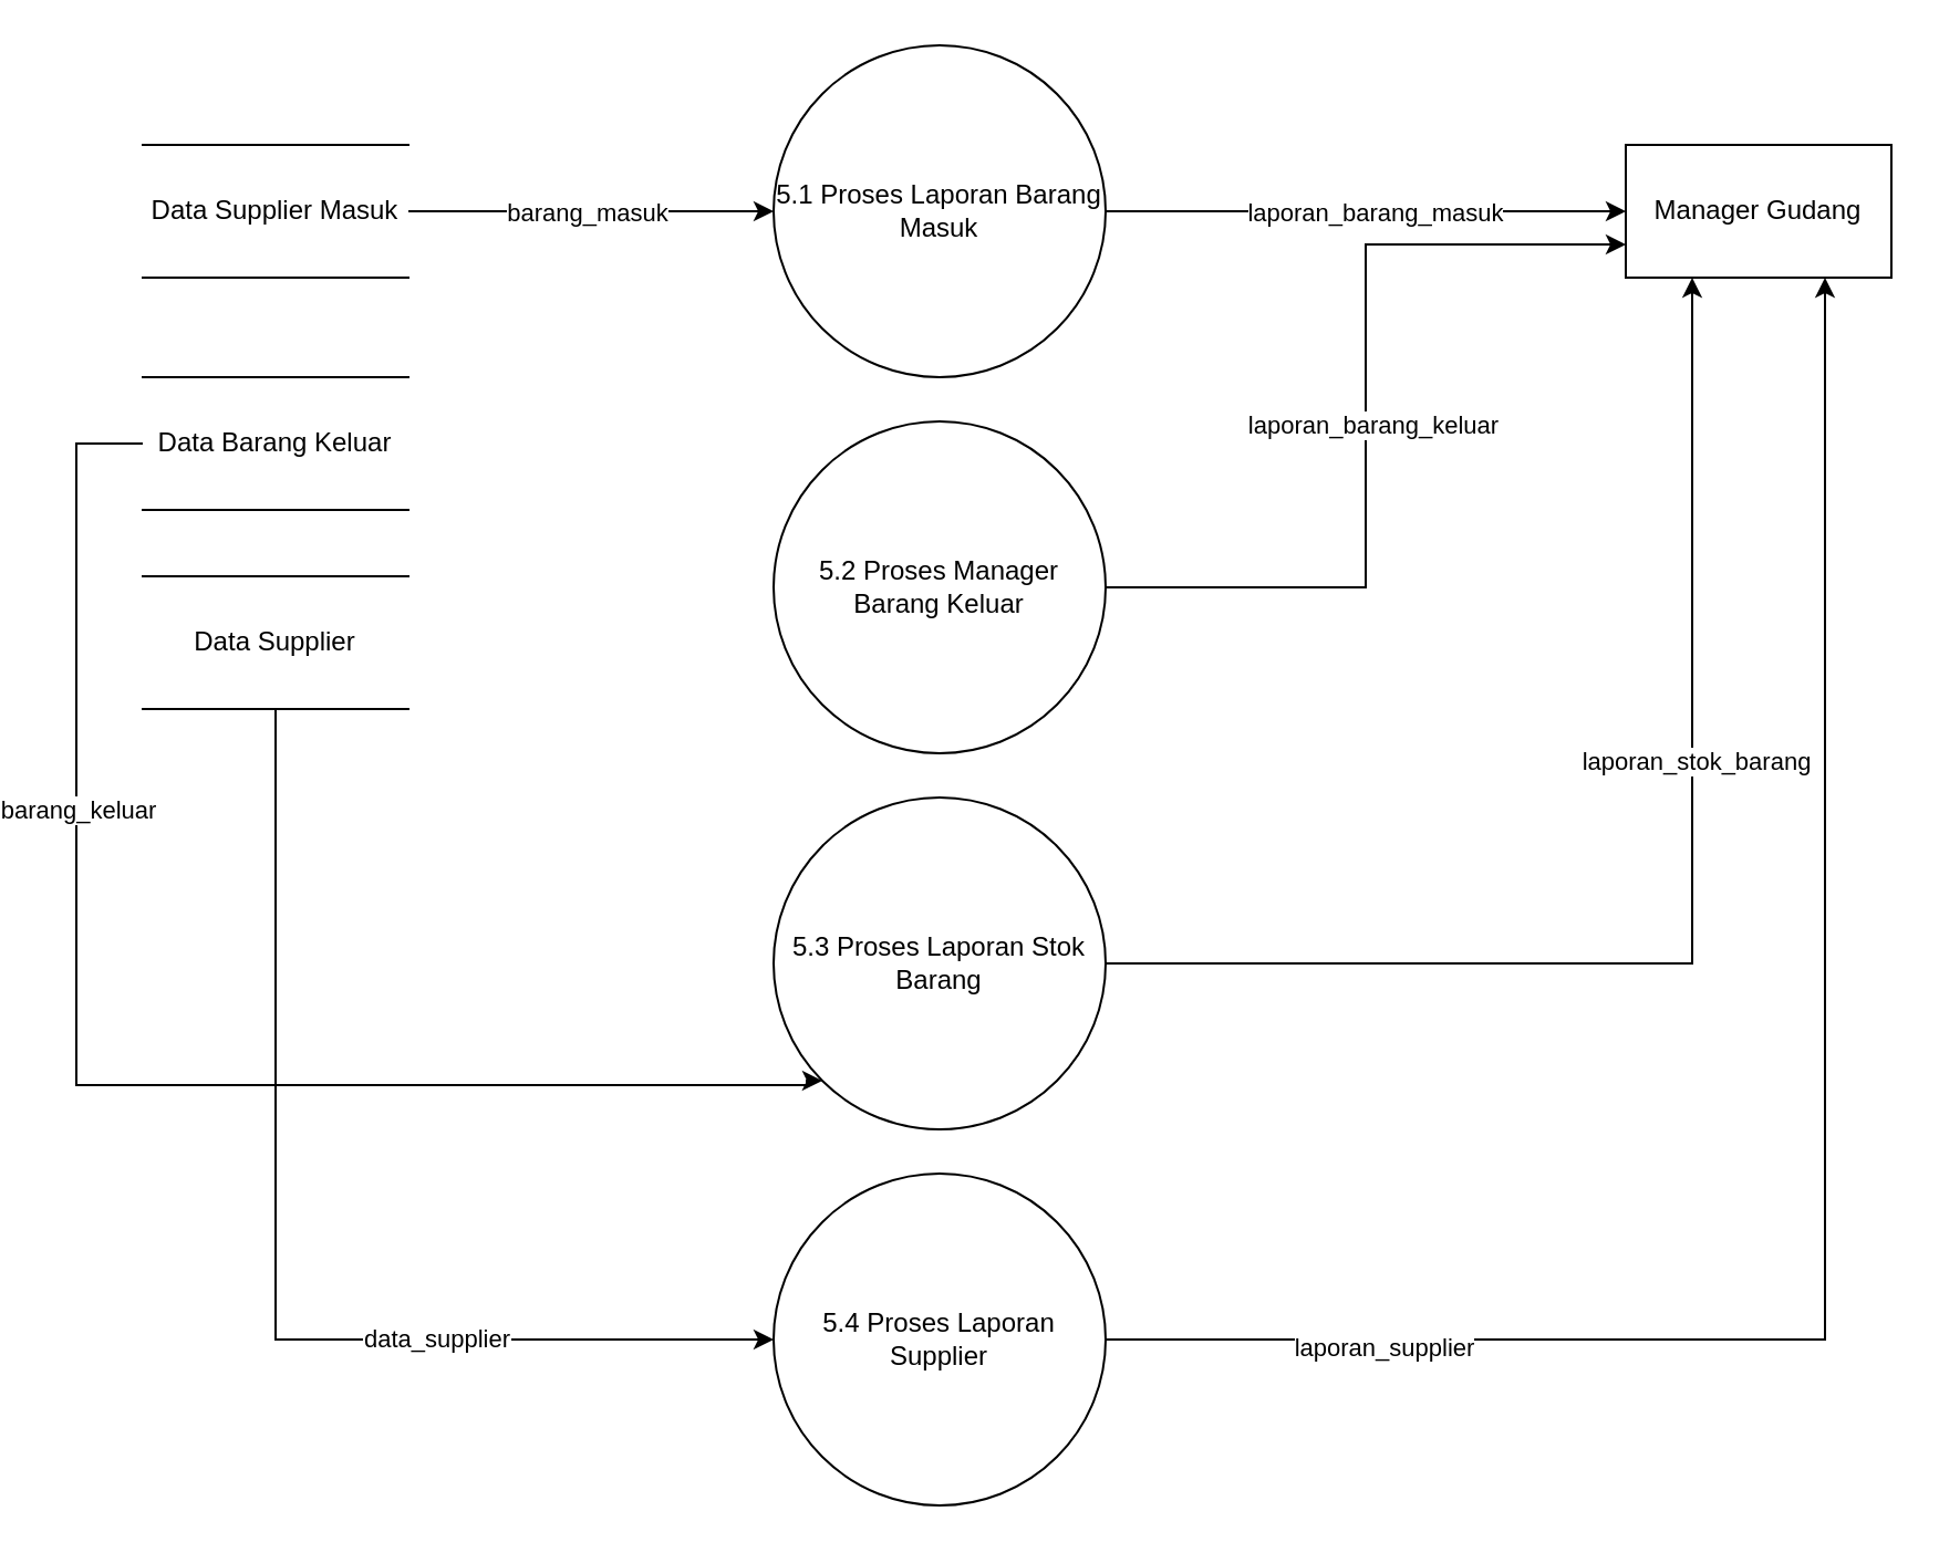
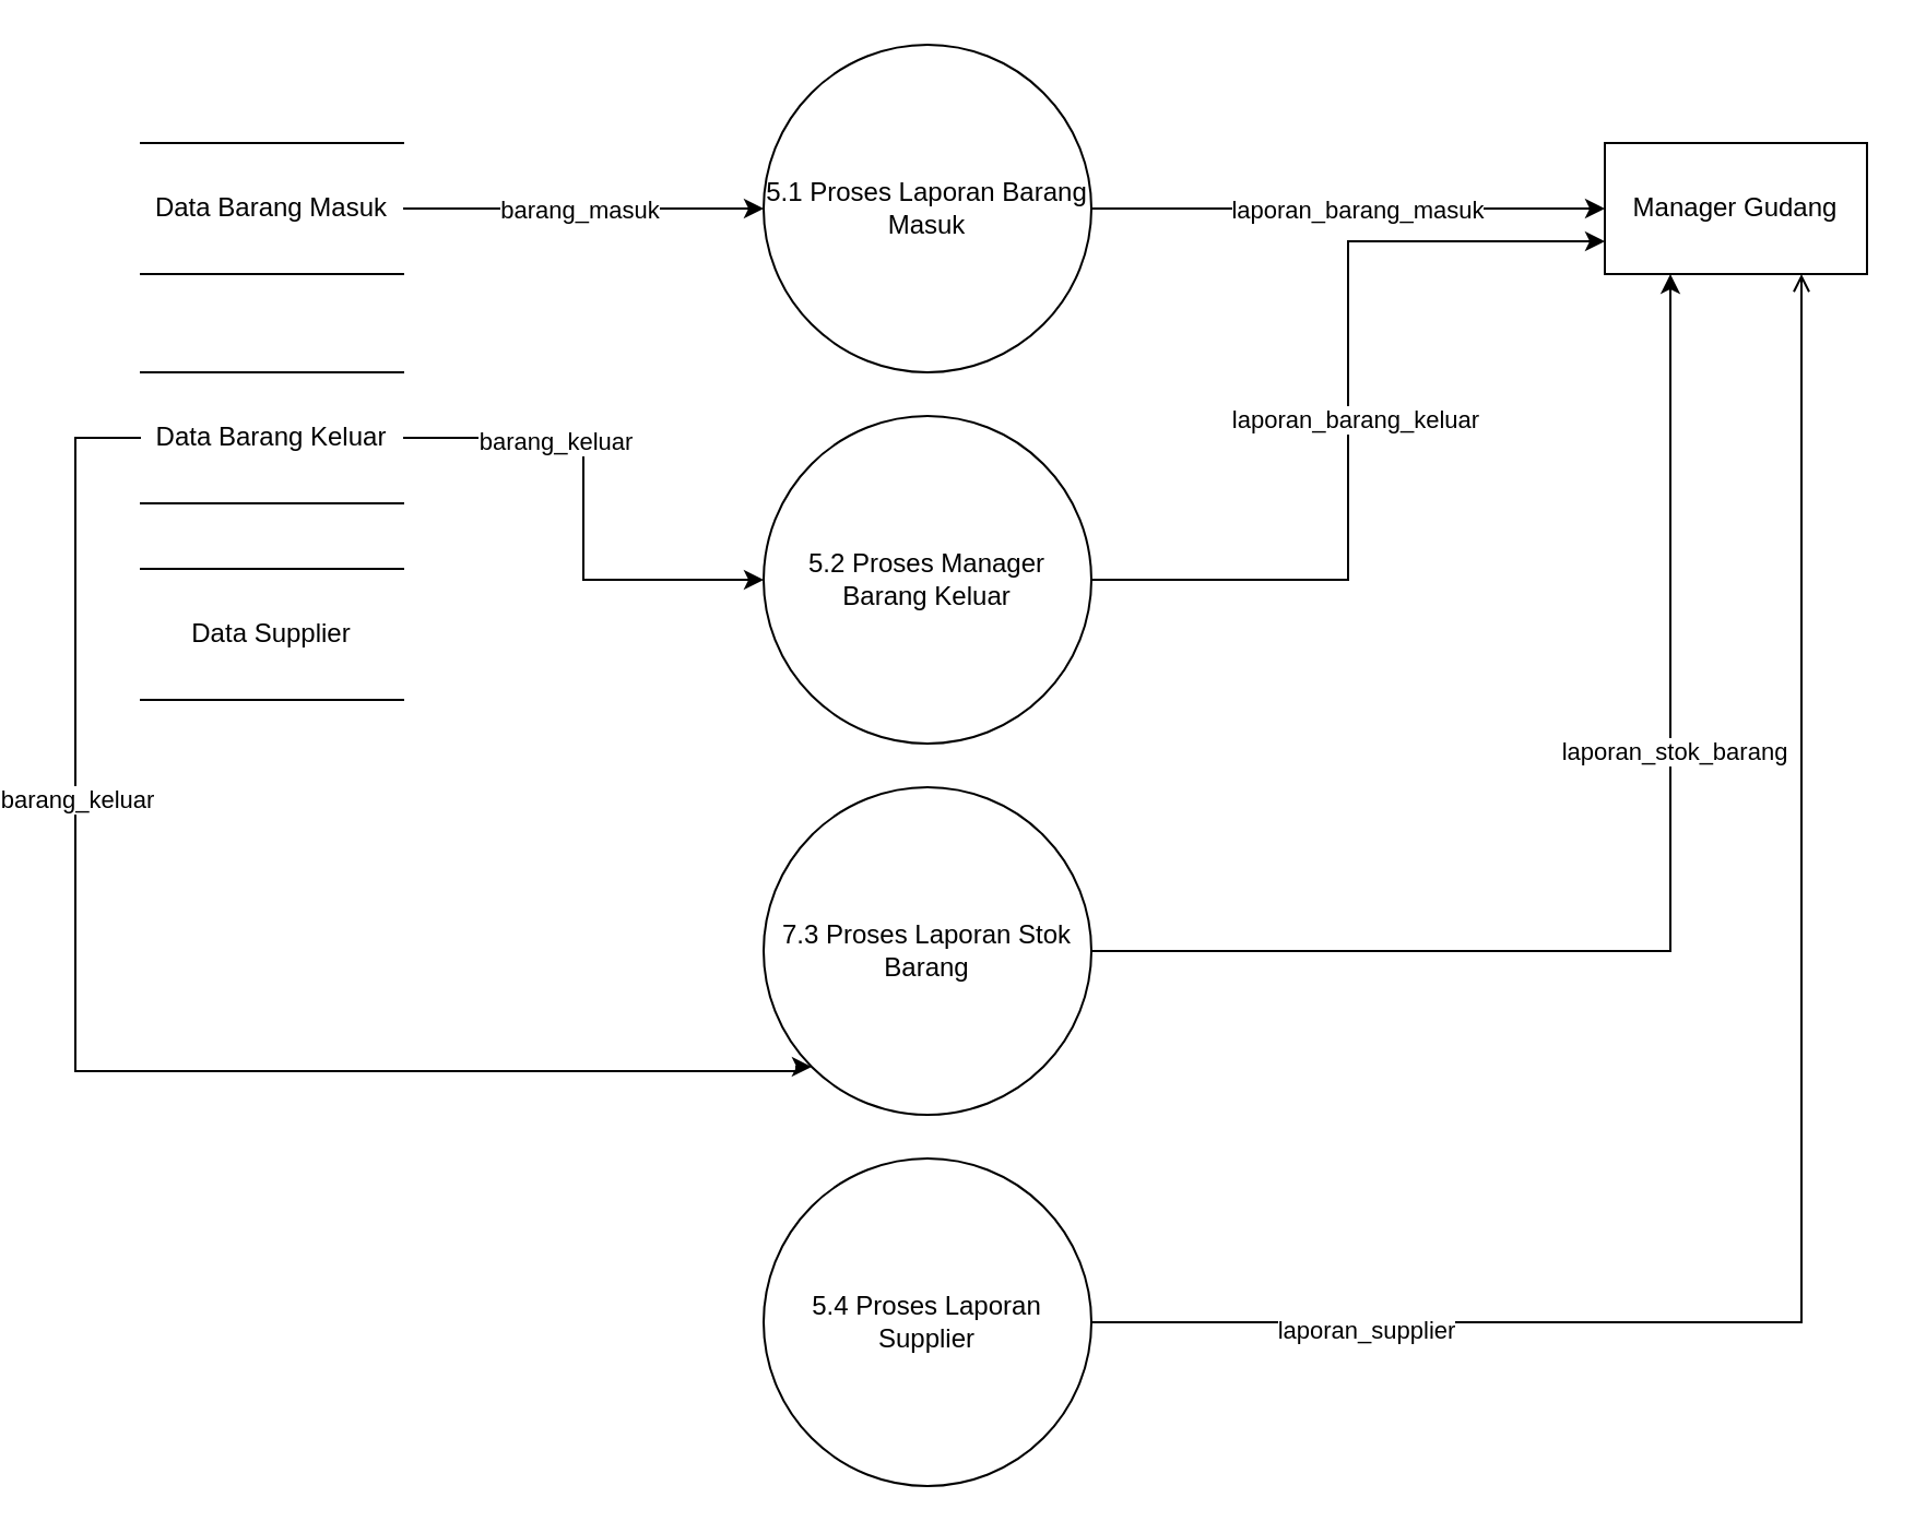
- <mxCell id="4" value="Data Supplier Masuk" style="shape=partialRectangle;whiteSpace=wrap;html=1;left=0;right=0;fillColor=none;" vertex="1" parent="1"><mxGeometry x="50" y="65" width="120" height="60" as="geometry" /></mxCell>
+ <mxCell id="4" value="Data Barang Masuk" style="shape=partialRectangle;whiteSpace=wrap;html=1;left=0;right=0;fillColor=none;" vertex="1" parent="1"><mxGeometry x="50" y="65" width="120" height="60" as="geometry" /></mxCell>
- <mxCell id="21" style="edgeStyle=orthogonalEdgeStyle;rounded=0;orthogonalLoop=1;jettySize=auto;html=1;exitX=1;exitY=0.5;exitDx=0;exitDy=0;entryX=0.75;entryY=1;entryDx=0;entryDy=0;" edge="1" parent="1" source="23" target="8"><mxGeometry relative="1" as="geometry" /></mxCell>
+ <mxCell id="21" style="edgeStyle=orthogonalEdgeStyle;rounded=0;orthogonalLoop=1;jettySize=auto;html=1;exitX=1;exitY=0.5;exitDx=0;exitDy=0;entryX=0.75;entryY=1;entryDx=0;entryDy=0;endArrow=open;" edge="1" parent="1" source="23" target="8"><mxGeometry relative="1" as="geometry" /></mxCell>
+ <mxCell id="12" style="edgeStyle=orthogonalEdgeStyle;rounded=0;orthogonalLoop=1;jettySize=auto;html=1;exitX=1;exitY=0.5;exitDx=0;exitDy=0;entryX=0;entryY=0.5;entryDx=0;entryDy=0;" edge="1" parent="1" source="16" target="19"><mxGeometry relative="1" as="geometry" /></mxCell>
+ <mxCell id="13" value="barang_keluar" style="edgeLabel;html=1;align=center;verticalAlign=middle;resizable=0;points=[];" vertex="1" connectable="0" parent="12"><mxGeometry x="-0.4" y="-1" relative="1" as="geometry"><mxPoint as="offset" /></mxGeometry></mxCell>
- <mxCell id="20" value="5.3 Proses Laporan Stok Barang" style="ellipse;whiteSpace=wrap;html=1;aspect=fixed;" vertex="1" parent="1"><mxGeometry x="335" y="360" width="150" height="150" as="geometry" /></mxCell>
+ <mxCell id="20" value="7.3 Proses Laporan Stok Barang" style="ellipse;whiteSpace=wrap;html=1;aspect=fixed;" vertex="1" parent="1"><mxGeometry x="335" y="360" width="150" height="150" as="geometry" /></mxCell>
- <mxCell id="9" style="edgeStyle=orthogonalEdgeStyle;rounded=0;orthogonalLoop=1;jettySize=auto;html=1;exitX=0.5;exitY=1;exitDx=0;exitDy=0;entryX=0;entryY=0.5;entryDx=0;entryDy=0;" edge="1" parent="1" source="11" target="23"><mxGeometry relative="1" as="geometry" /></mxCell>
- <mxCell id="10" value="data_supplier" style="edgeLabel;html=1;align=center;verticalAlign=middle;resizable=0;points=[];" vertex="1" connectable="0" parent="9"><mxGeometry x="0.4" y="1" relative="1" as="geometry"><mxPoint as="offset" /></mxGeometry></mxCell>
